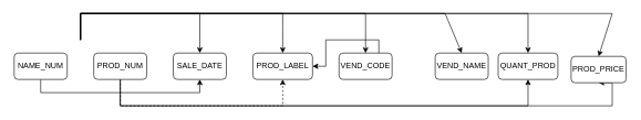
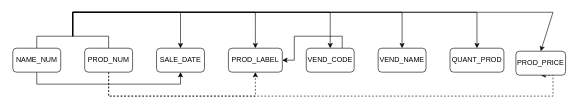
+ <mxCell id="2" style="edgeStyle=orthogonalEdgeStyle;rounded=0;orthogonalLoop=1;jettySize=auto;html=1;exitX=0.5;exitY=1;exitDx=0;exitDy=0;entryX=0.5;entryY=1;entryDx=0;entryDy=0;curved=0;endArrow=none;startFill=0;" edge="1" parent="1" source="4" target="8"><mxGeometry relative="1" as="geometry"><Array as="points"><mxPoint x="60" y="60" /><mxPoint x="180" y="60" /></Array></mxGeometry></mxCell>
- <mxCell id="13" value="VEND_NAME" style="rounded=1;whiteSpace=wrap;html=1;" vertex="1" parent="1"><mxGeometry x="655" y="80" width="80" height="40" as="geometry" /></mxCell>
+ <mxCell id="13" value="VEND_NAME" style="rounded=1;whiteSpace=wrap;html=1;" vertex="1" parent="1"><mxGeometry x="630" y="80" width="80" height="40" as="geometry" /></mxCell>
- <mxCell id="6" style="edgeStyle=orthogonalEdgeStyle;rounded=0;orthogonalLoop=1;jettySize=auto;html=1;exitX=0.5;exitY=1;exitDx=0;exitDy=0;entryX=0.5;entryY=1;entryDx=0;entryDy=0;" edge="1" parent="1" source="8" target="14"><mxGeometry relative="1" as="geometry"><Array as="points"><mxPoint x="180" y="160" /><mxPoint x="795" y="160" /></Array></mxGeometry></mxCell>
- <mxCell id="7" style="edgeStyle=orthogonalEdgeStyle;rounded=0;orthogonalLoop=1;jettySize=auto;html=1;exitX=0.5;exitY=1;exitDx=0;exitDy=0;entryX=0.5;entryY=1;entryDx=0;entryDy=0;" edge="1" parent="1" source="8" target="15"><mxGeometry relative="1" as="geometry"><Array as="points"><mxPoint x="180" y="160" /><mxPoint x="922" y="160" /></Array></mxGeometry></mxCell>
+ <mxCell id="7" style="edgeStyle=orthogonalEdgeStyle;rounded=0;orthogonalLoop=1;jettySize=auto;html=1;exitX=0.5;exitY=1;exitDx=0;exitDy=0;entryX=0.5;entryY=1;entryDx=0;entryDy=0;dashed=1;" edge="1" parent="1" source="8" target="15"><mxGeometry relative="1" as="geometry"><Array as="points"><mxPoint x="180" y="160" /><mxPoint x="922" y="160" /></Array></mxGeometry></mxCell>
